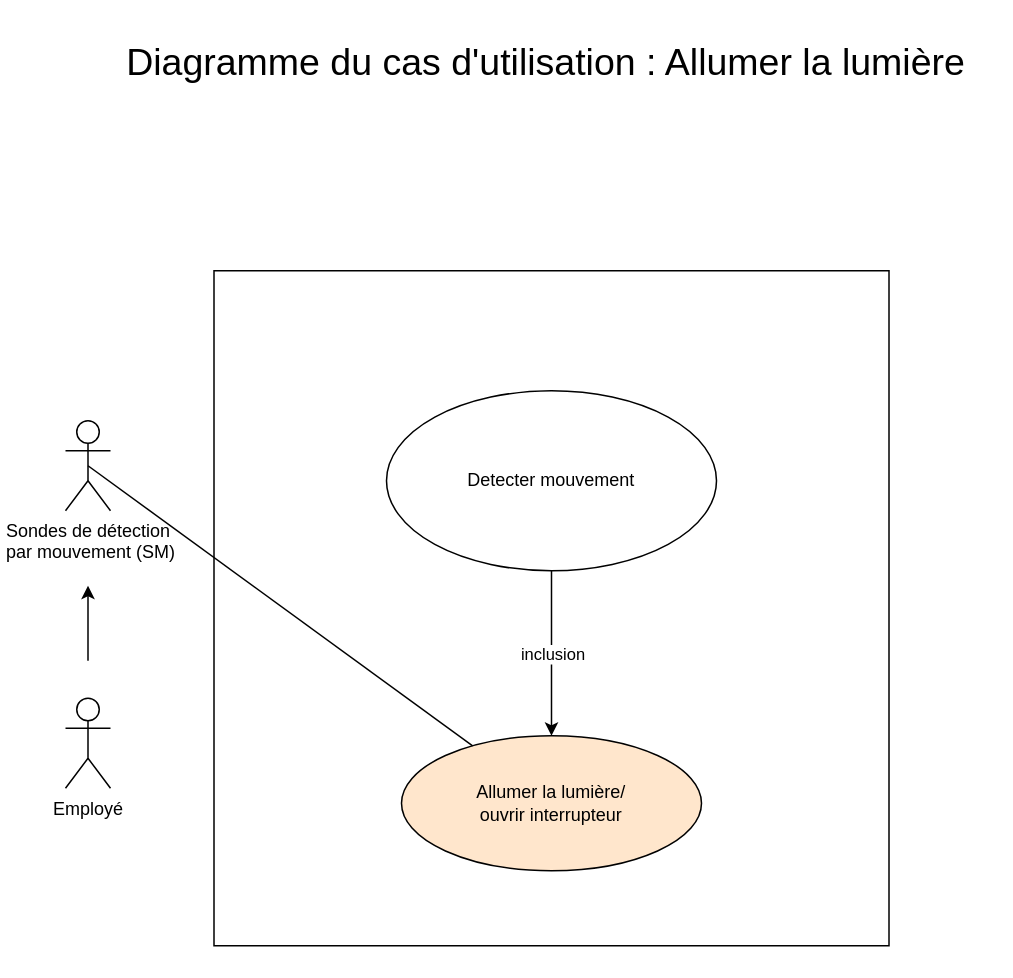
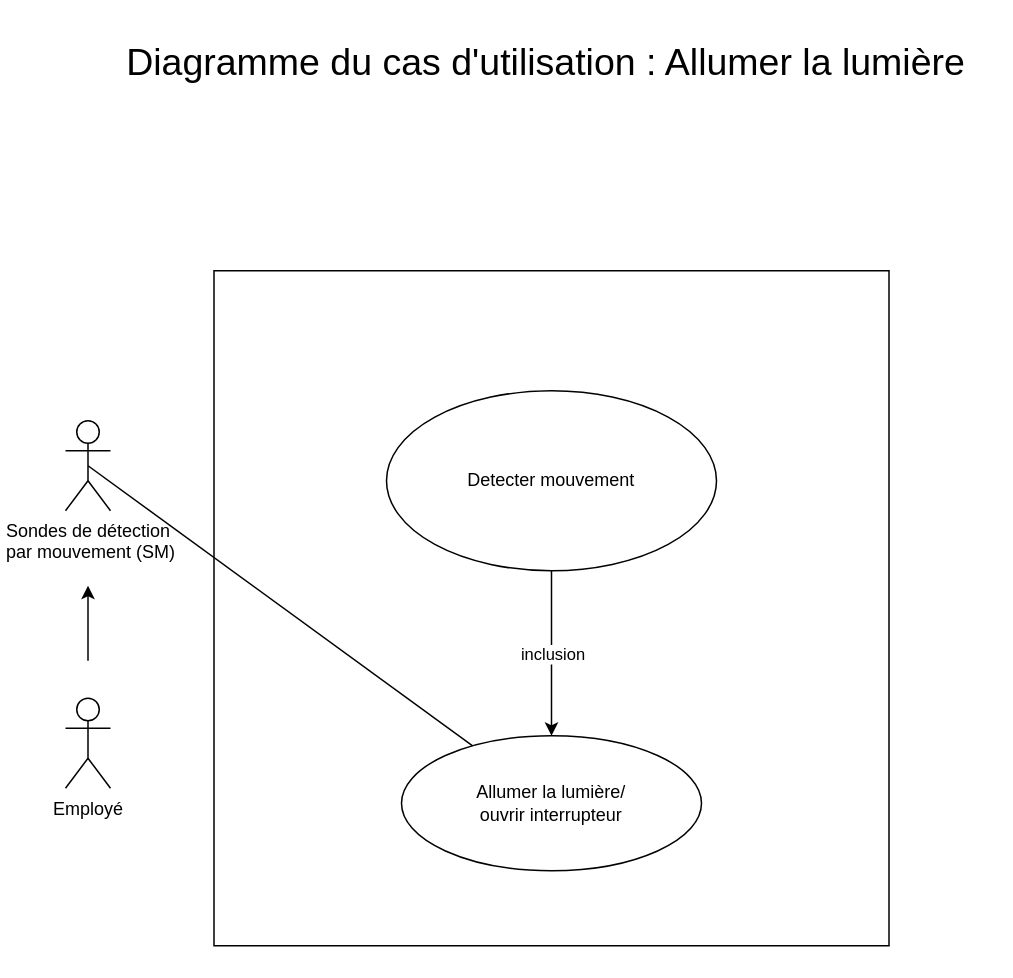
- <mxCell id="5" value="Allumer la lumière/&lt;br&gt;ouvrir interrupteur" style="ellipse;whiteSpace=wrap;html=1;fillColor=#ffe6cc;" parent="1" vertex="1"><mxGeometry x="244" y="490" width="200" height="90" as="geometry" /></mxCell>
+ <mxCell id="5" value="Allumer la lumière/&lt;br&gt;ouvrir interrupteur" style="ellipse;whiteSpace=wrap;html=1;" parent="1" vertex="1"><mxGeometry x="244" y="490" width="200" height="90" as="geometry" /></mxCell>
